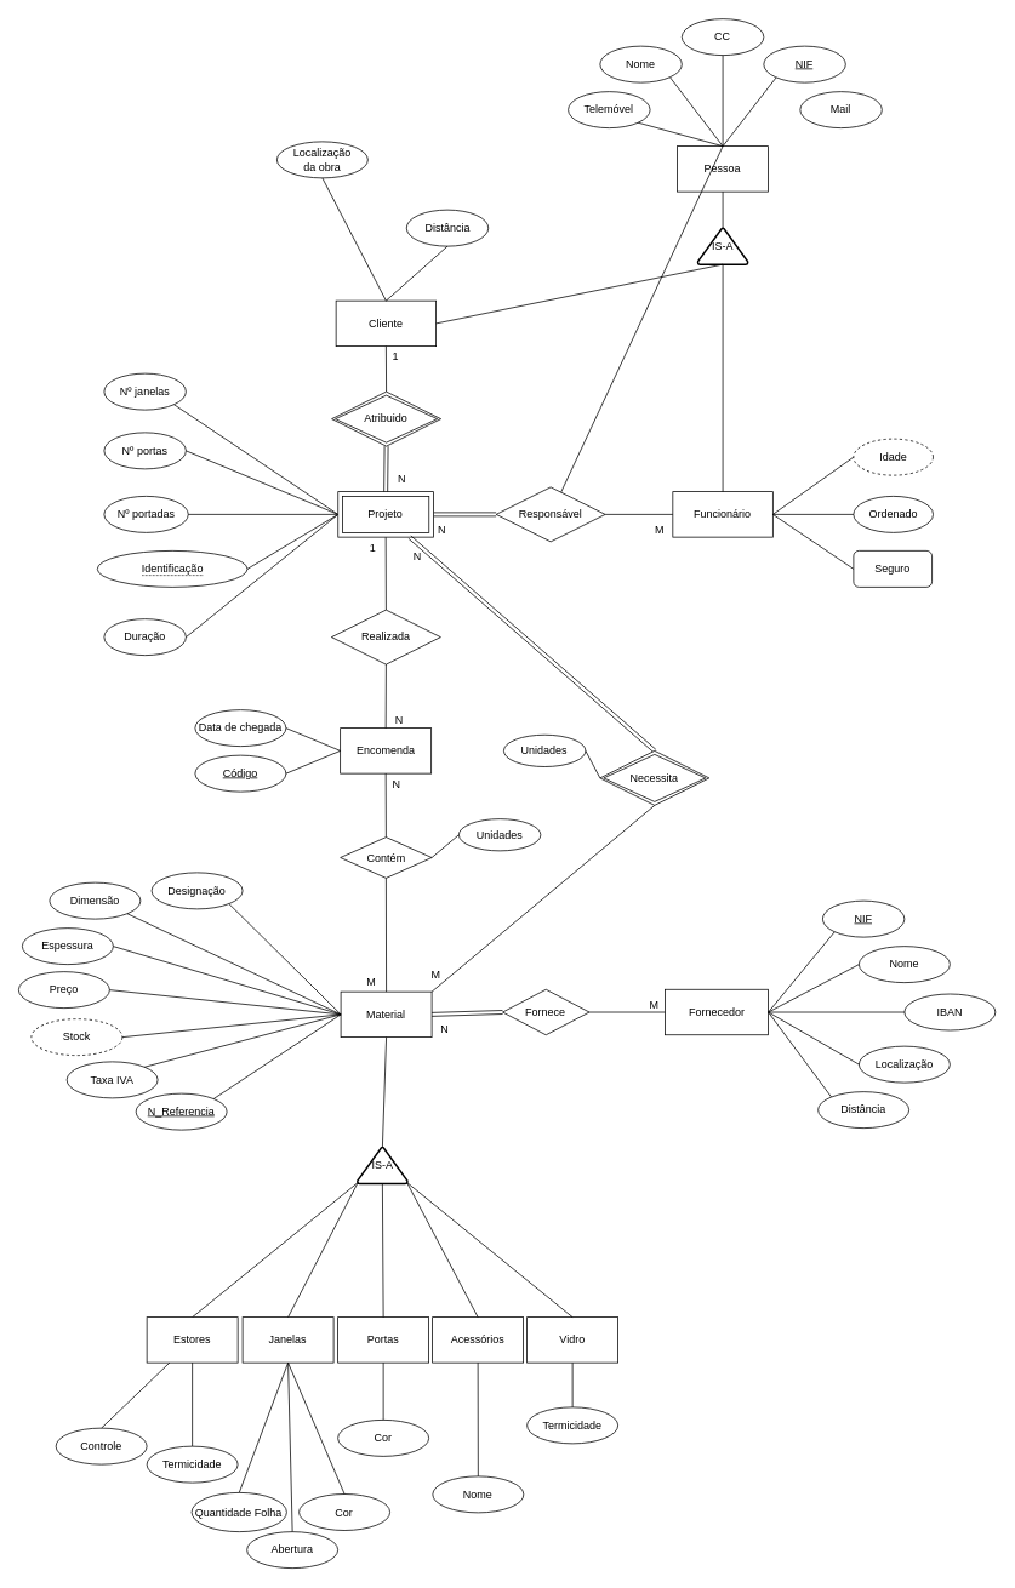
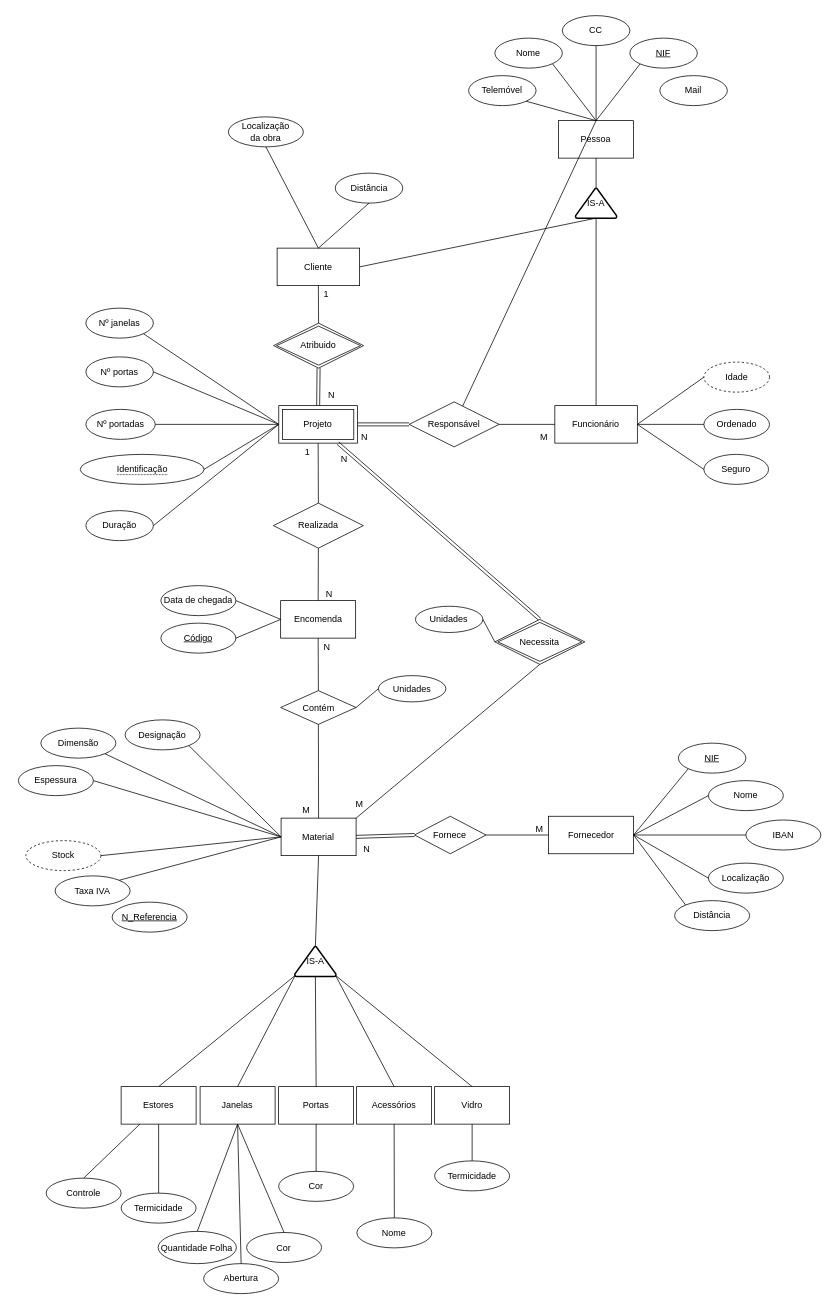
- <mxCell id="35" value="Seguro" style="whiteSpace=wrap;html=1;align=center;rounded=1;" parent="1" vertex="1"><mxGeometry x="938" y="605" width="86.25" height="40" as="geometry" /></mxCell>
+ <mxCell id="35" value="Seguro" style="ellipse;whiteSpace=wrap;html=1;align=center;" parent="1" vertex="1"><mxGeometry x="938" y="605" width="86.25" height="40" as="geometry" /></mxCell>
- <mxCell id="59" value="Preço" style="ellipse;whiteSpace=wrap;html=1;align=center;" parent="1" vertex="1"><mxGeometry x="20" y="1068" width="100" height="40" as="geometry" /></mxCell>
- <mxCell id="64" value="" style="endArrow=none;html=1;rounded=0;exitX=1;exitY=0.5;exitDx=0;exitDy=0;entryX=0;entryY=0.5;entryDx=0;entryDy=0;" parent="1" source="59" target="51" edge="1"><mxGeometry relative="1" as="geometry"><mxPoint x="264" y="1207" as="sourcePoint" /><mxPoint x="504" y="1160" as="targetPoint" /></mxGeometry></mxCell>
- <mxCell id="96" value="" style="endArrow=none;html=1;rounded=0;exitX=1;exitY=0;exitDx=0;exitDy=0;entryX=0;entryY=0.5;entryDx=0;entryDy=0;" parent="1" source="95" target="51" edge="1"><mxGeometry relative="1" as="geometry"><mxPoint x="284" y="1220" as="sourcePoint" /><mxPoint x="384" y="1083" as="targetPoint" /><Array as="points" /></mxGeometry></mxCell>
